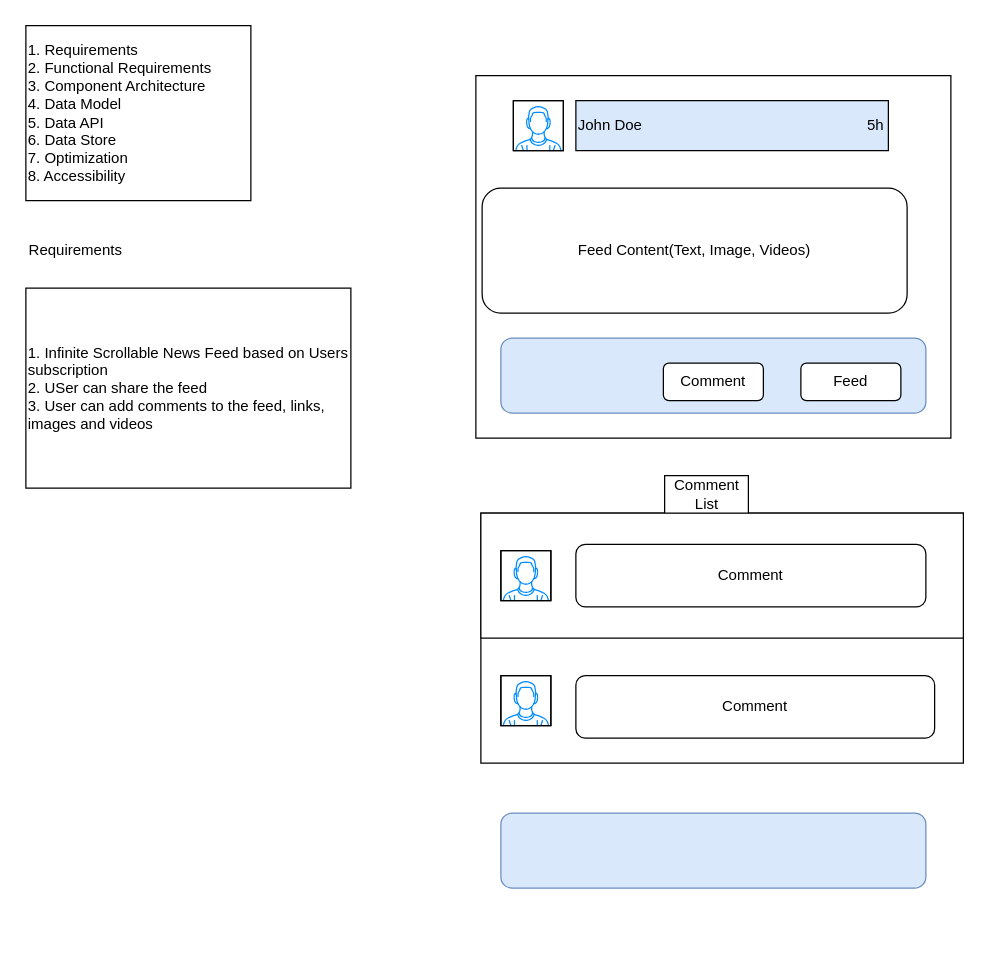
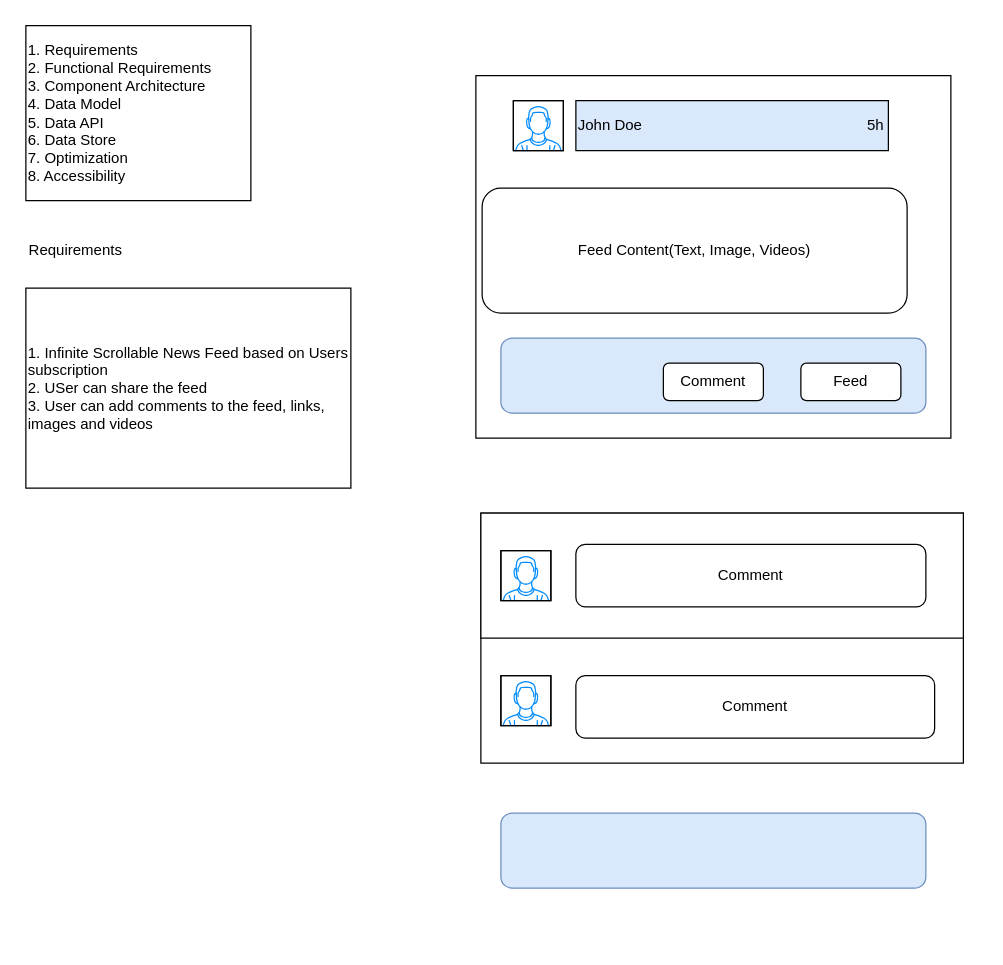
- <mxCell id="20" value="Comment List" style="text;html=1;strokeColor=none;fillColor=none;align=center;verticalAlign=middle;whiteSpace=wrap;rounded=0;glass=0;labelBackgroundColor=#FFFFFF;labelBorderColor=default;fontColor=#000000;opacity=0;" vertex="1" parent="1"><mxGeometry x="530" y="380" width="70" height="30" as="geometry" /></mxCell>
